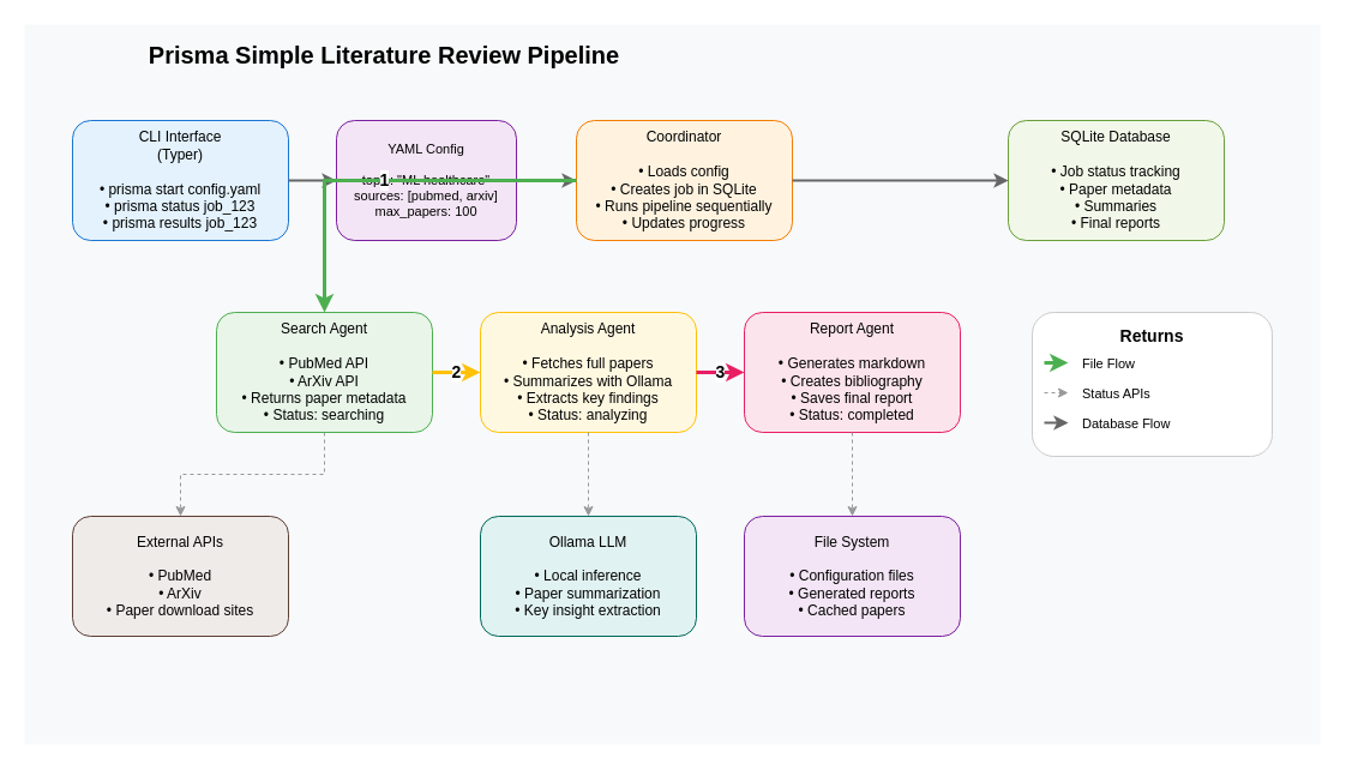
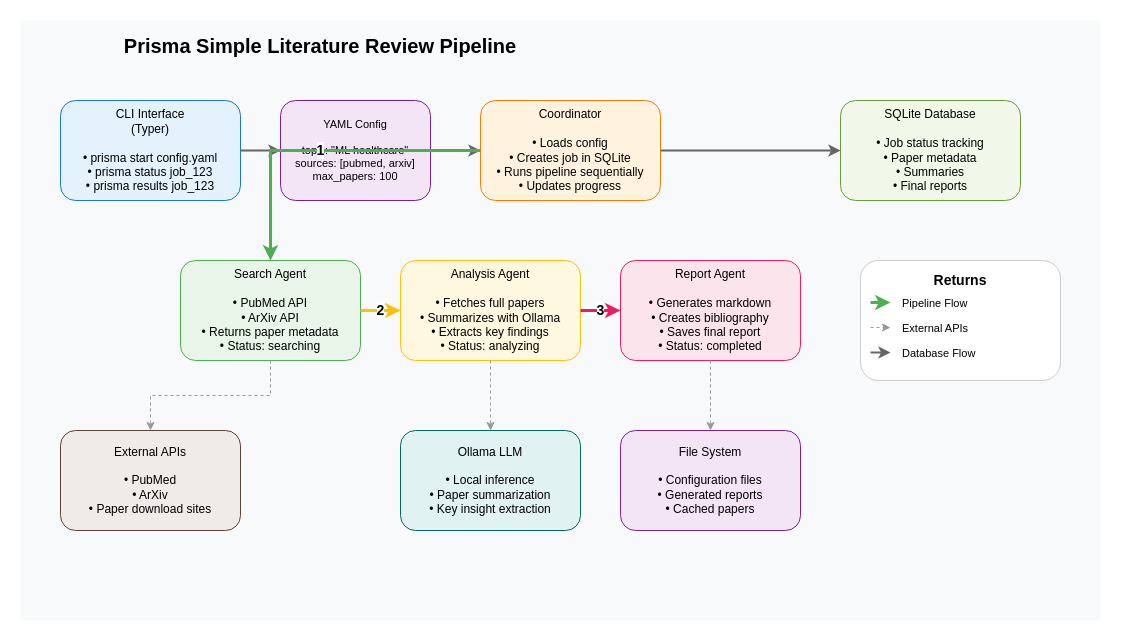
- <mxCell id="25" value="File Flow" style="text;html=1;align=left;verticalAlign=middle;whiteSpace=wrap;rounded=0;fontSize=11;" vertex="1" parent="1"><mxGeometry x="900" y="295" width="100" height="15" as="geometry" /></mxCell>
+ <mxCell id="25" value="Pipeline Flow" style="text;html=1;align=left;verticalAlign=middle;whiteSpace=wrap;rounded=0;fontSize=11;" vertex="1" parent="1"><mxGeometry x="900" y="295" width="100" height="15" as="geometry" /></mxCell>
- <mxCell id="27" value="Status APIs" style="text;html=1;align=left;verticalAlign=middle;whiteSpace=wrap;rounded=0;fontSize=11;" vertex="1" parent="1"><mxGeometry x="900" y="320" width="100" height="15" as="geometry" /></mxCell>
+ <mxCell id="27" value="External APIs" style="text;html=1;align=left;verticalAlign=middle;whiteSpace=wrap;rounded=0;fontSize=11;" vertex="1" parent="1"><mxGeometry x="900" y="320" width="100" height="15" as="geometry" /></mxCell>
